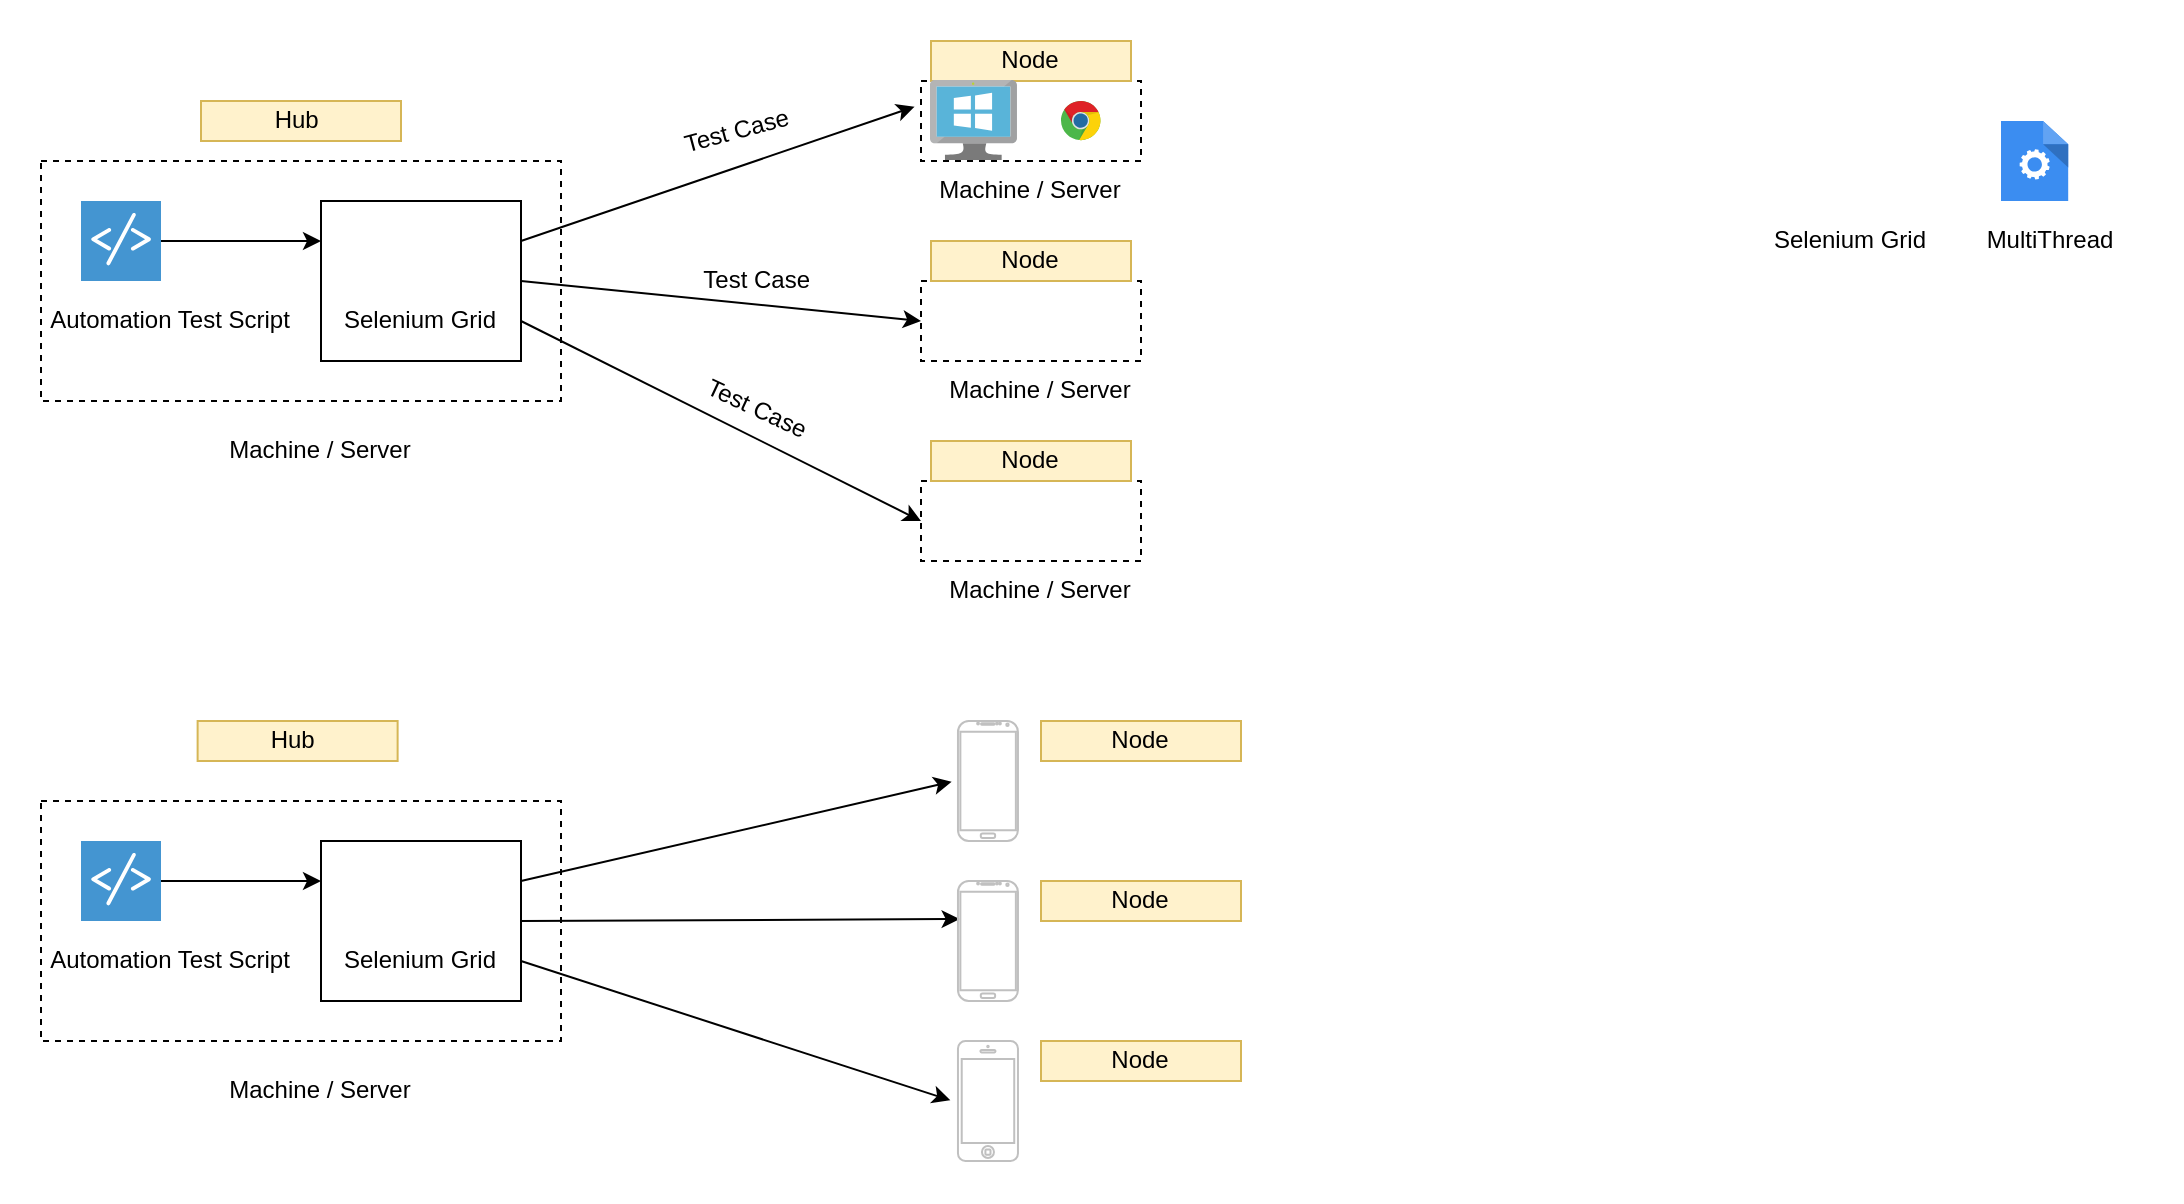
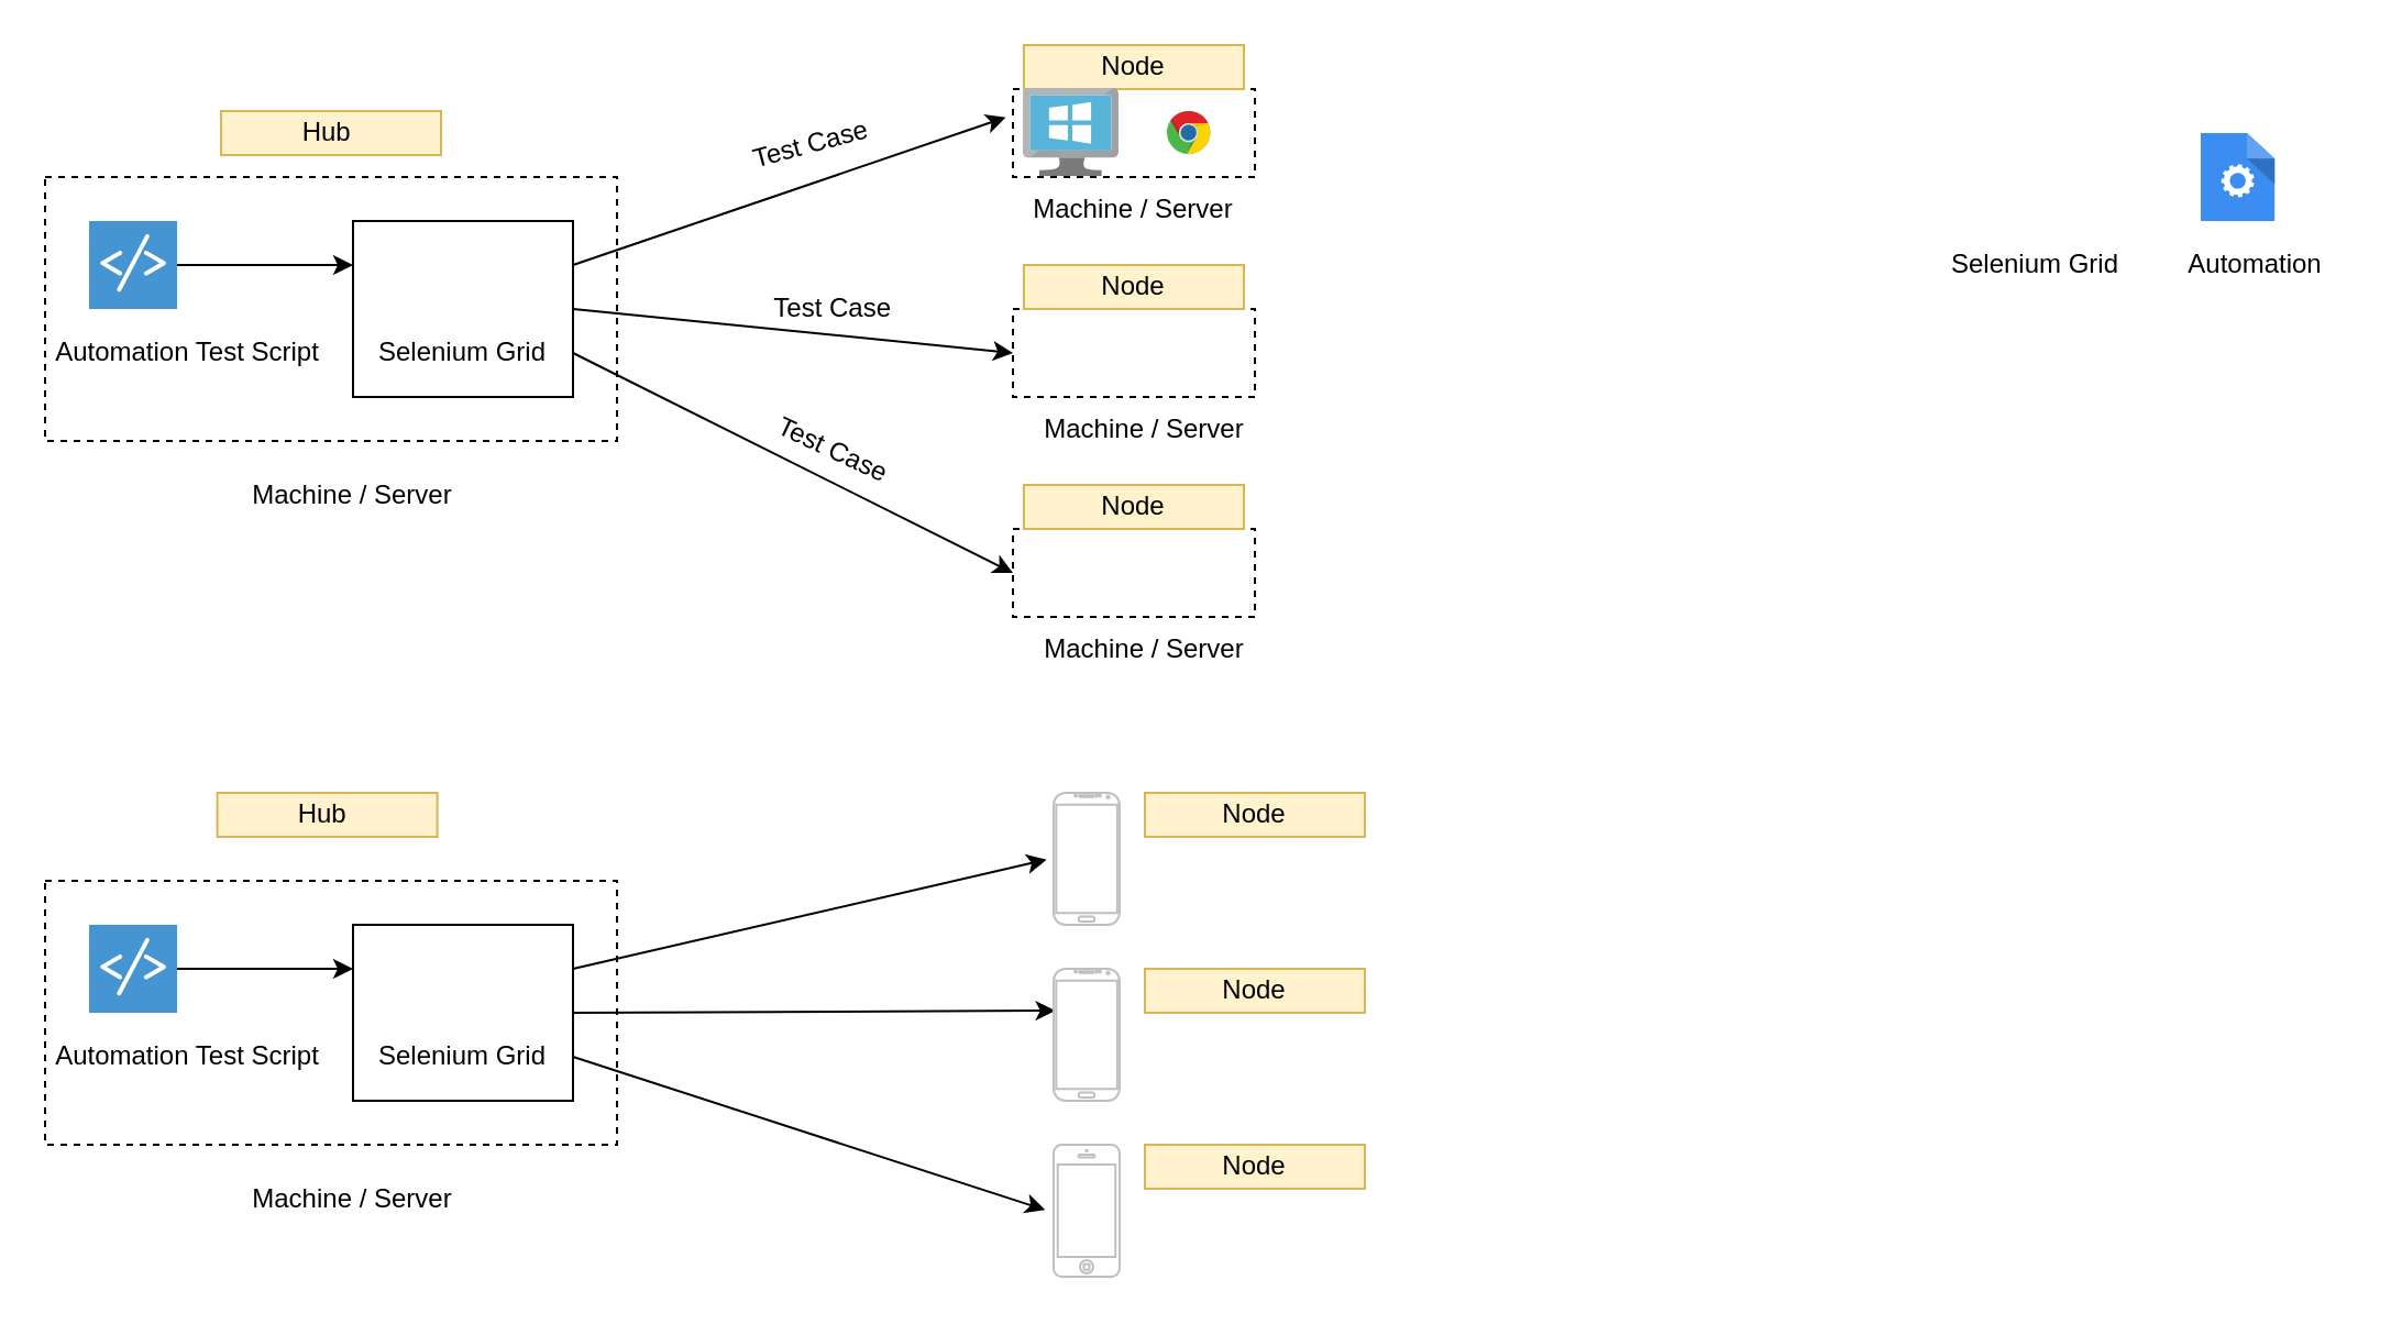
- <mxCell id="34" value="MultiThread" style="text;html=1;strokeColor=none;fillColor=none;align=center;verticalAlign=middle;whiteSpace=wrap;rounded=0;dashed=1;" vertex="1" parent="1"><mxGeometry x="980" y="105" width="90" height="30" as="geometry" /></mxCell>
+ <mxCell id="34" value="Automation" style="text;html=1;strokeColor=none;fillColor=none;align=center;verticalAlign=middle;whiteSpace=wrap;rounded=0;dashed=1;" vertex="1" parent="1"><mxGeometry x="980" y="105" width="90" height="30" as="geometry" /></mxCell>
